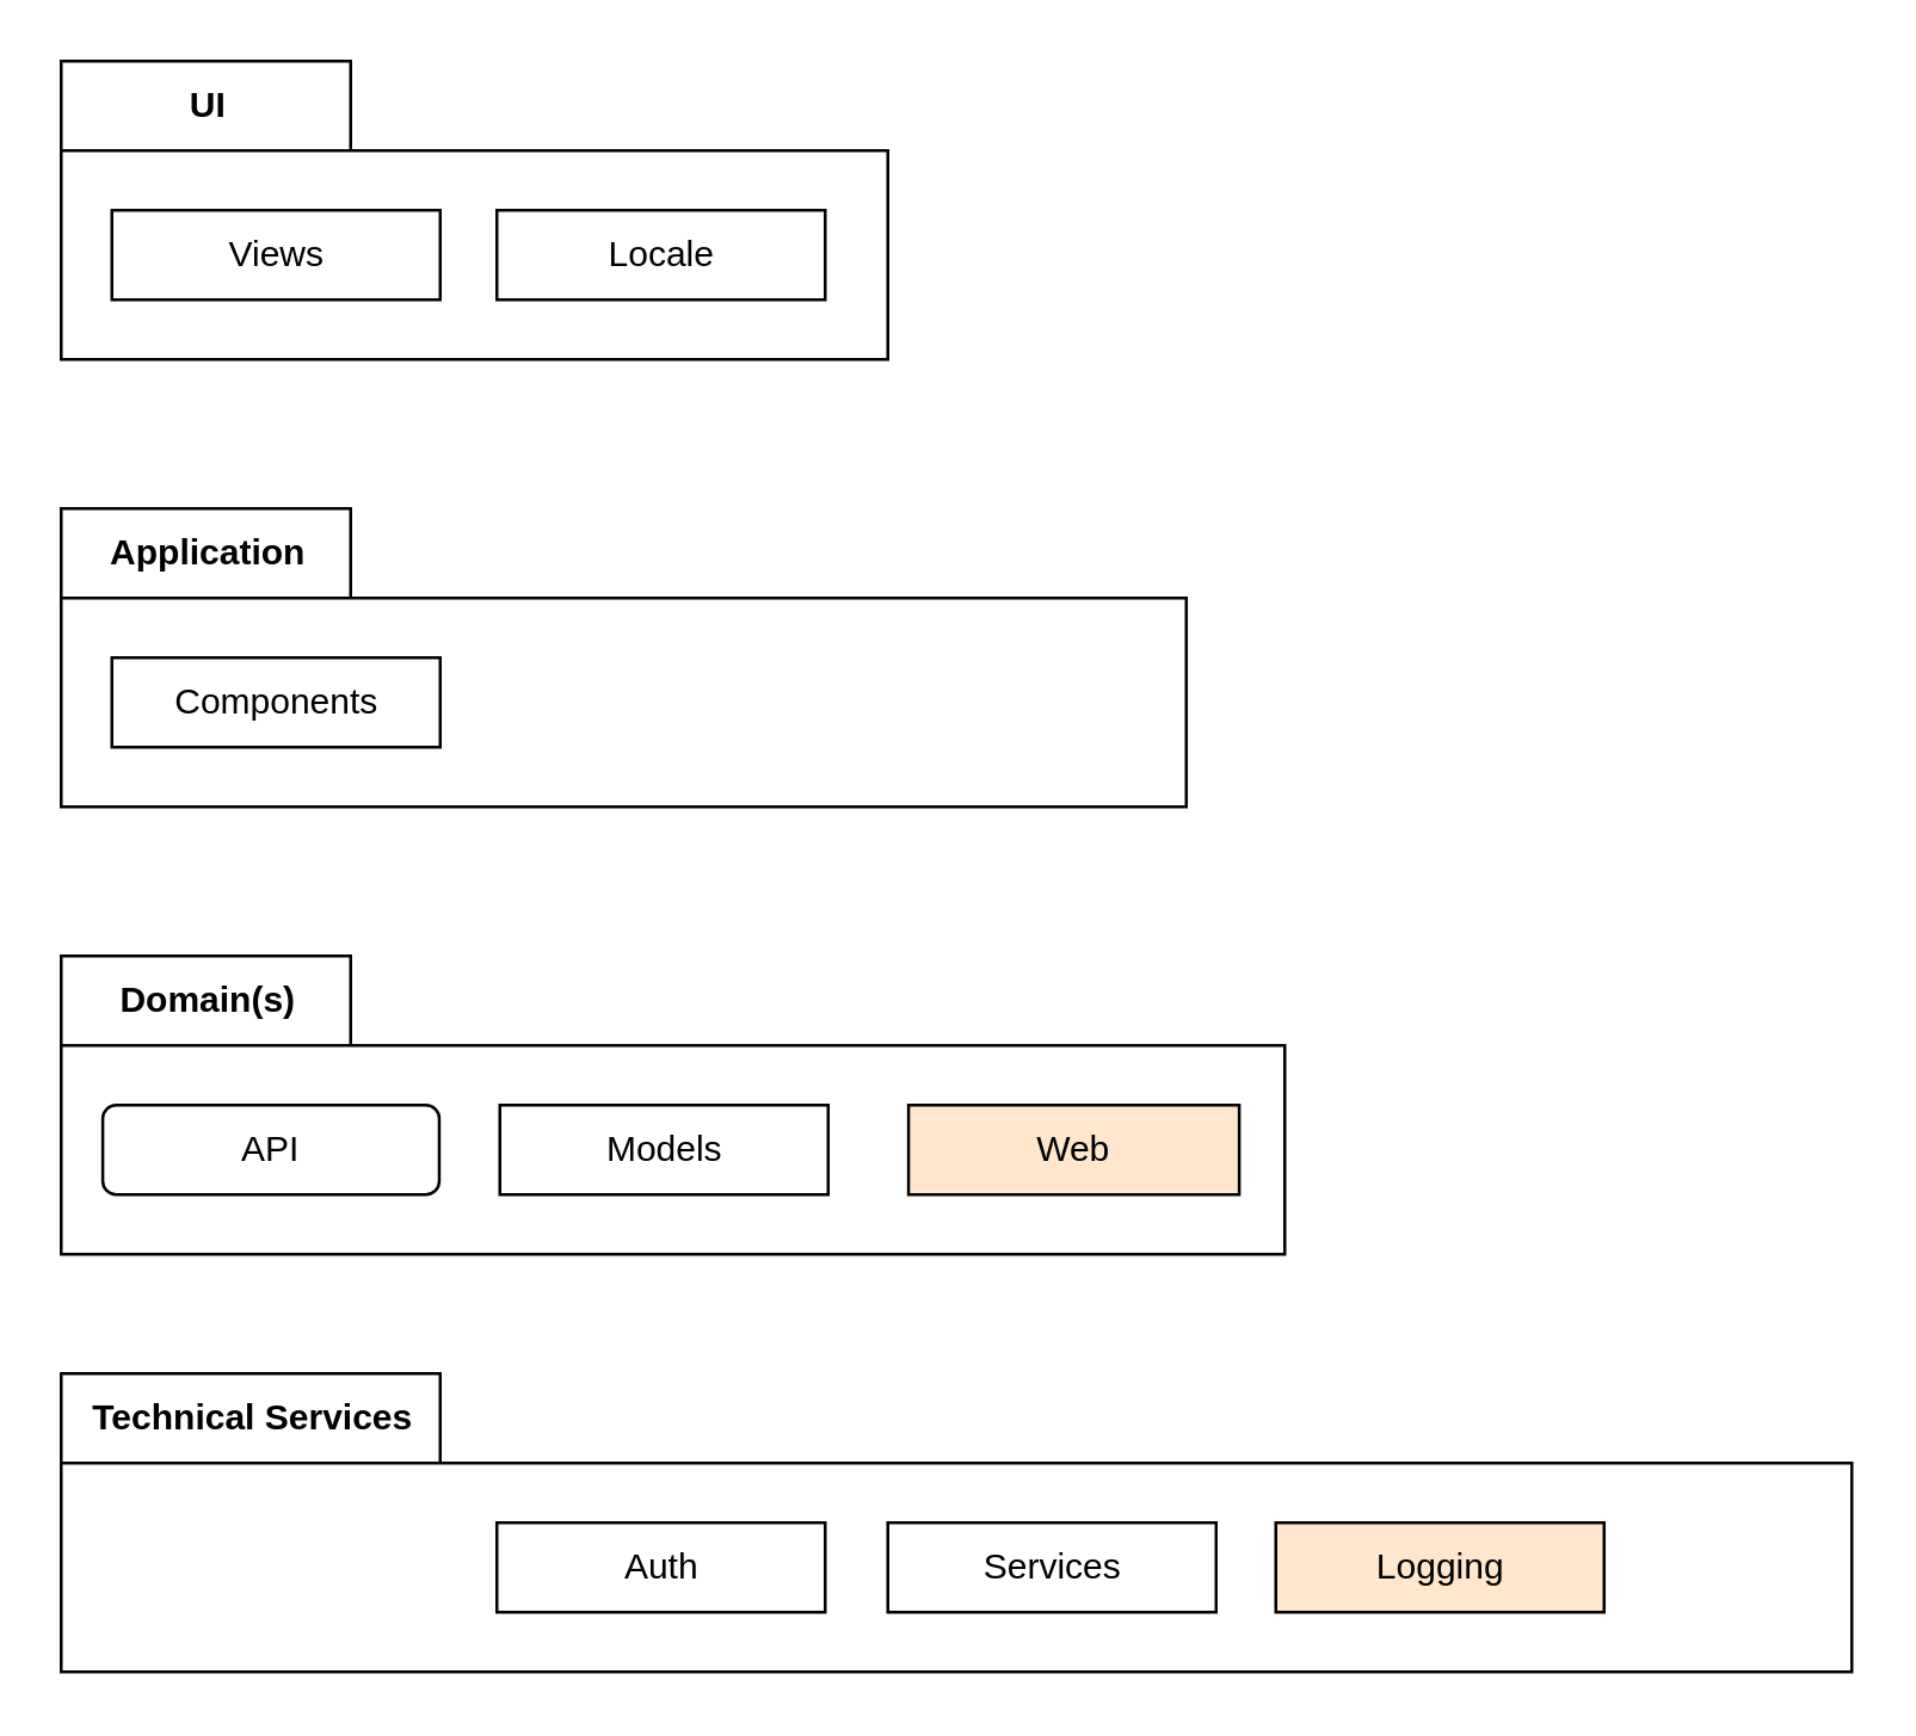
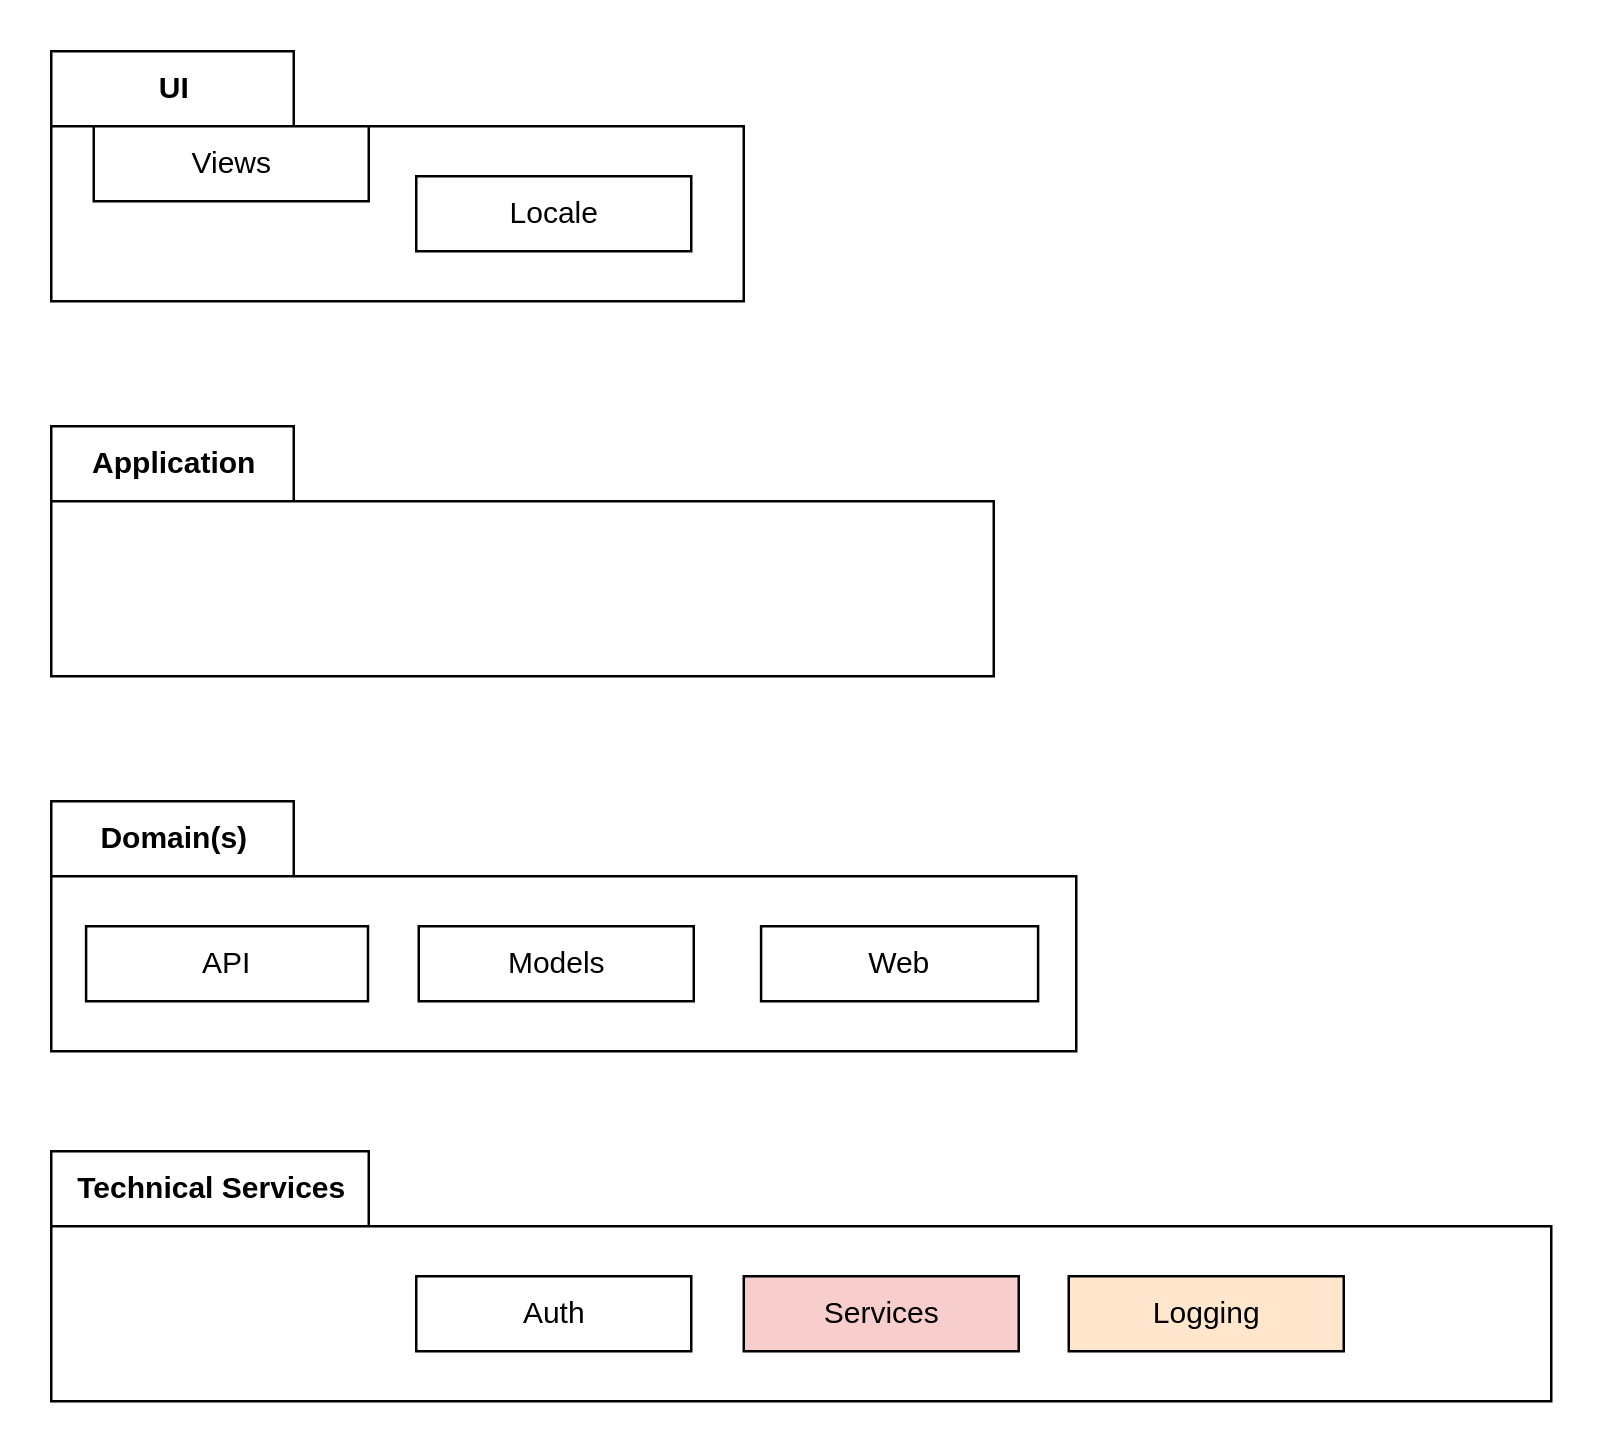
- <mxCell id="14" value="Views" style="html=1;" parent="12" vertex="1"><mxGeometry x="17.0" y="50" width="110" height="30" as="geometry" /></mxCell>
+ <mxCell id="14" value="Views" style="html=1;" parent="12" vertex="1"><mxGeometry x="17.0" y="30" width="110" height="30" as="geometry" /></mxCell>
- <mxCell id="11" value="Components" style="html=1;" parent="10" vertex="1"><mxGeometry x="17.004" y="50" width="110" height="30" as="geometry" /></mxCell>
- <mxCell id="9" value="API" style="html=1;rounded=1;" parent="6" vertex="1"><mxGeometry x="13.94" y="50" width="112.75" height="30" as="geometry" /></mxCell>
+ <mxCell id="9" value="API" style="html=1;" parent="6" vertex="1"><mxGeometry x="13.94" y="50" width="112.75" height="30" as="geometry" /></mxCell>
- <mxCell id="8" value="Web" style="html=1;fillColor=#ffe6cc;" parent="6" vertex="1"><mxGeometry x="283.928" y="50" width="110.811" height="30" as="geometry" /></mxCell>
+ <mxCell id="8" value="Web" style="html=1;" parent="6" vertex="1"><mxGeometry x="283.928" y="50" width="110.811" height="30" as="geometry" /></mxCell>
- <mxCell id="4" value="Services" style="html=1;" parent="2" vertex="1"><mxGeometry x="277" y="50" width="110" height="30" as="geometry" /></mxCell>
+ <mxCell id="4" value="Services" style="html=1;fillColor=#f8cecc;" parent="2" vertex="1"><mxGeometry x="277" y="50" width="110" height="30" as="geometry" /></mxCell>
